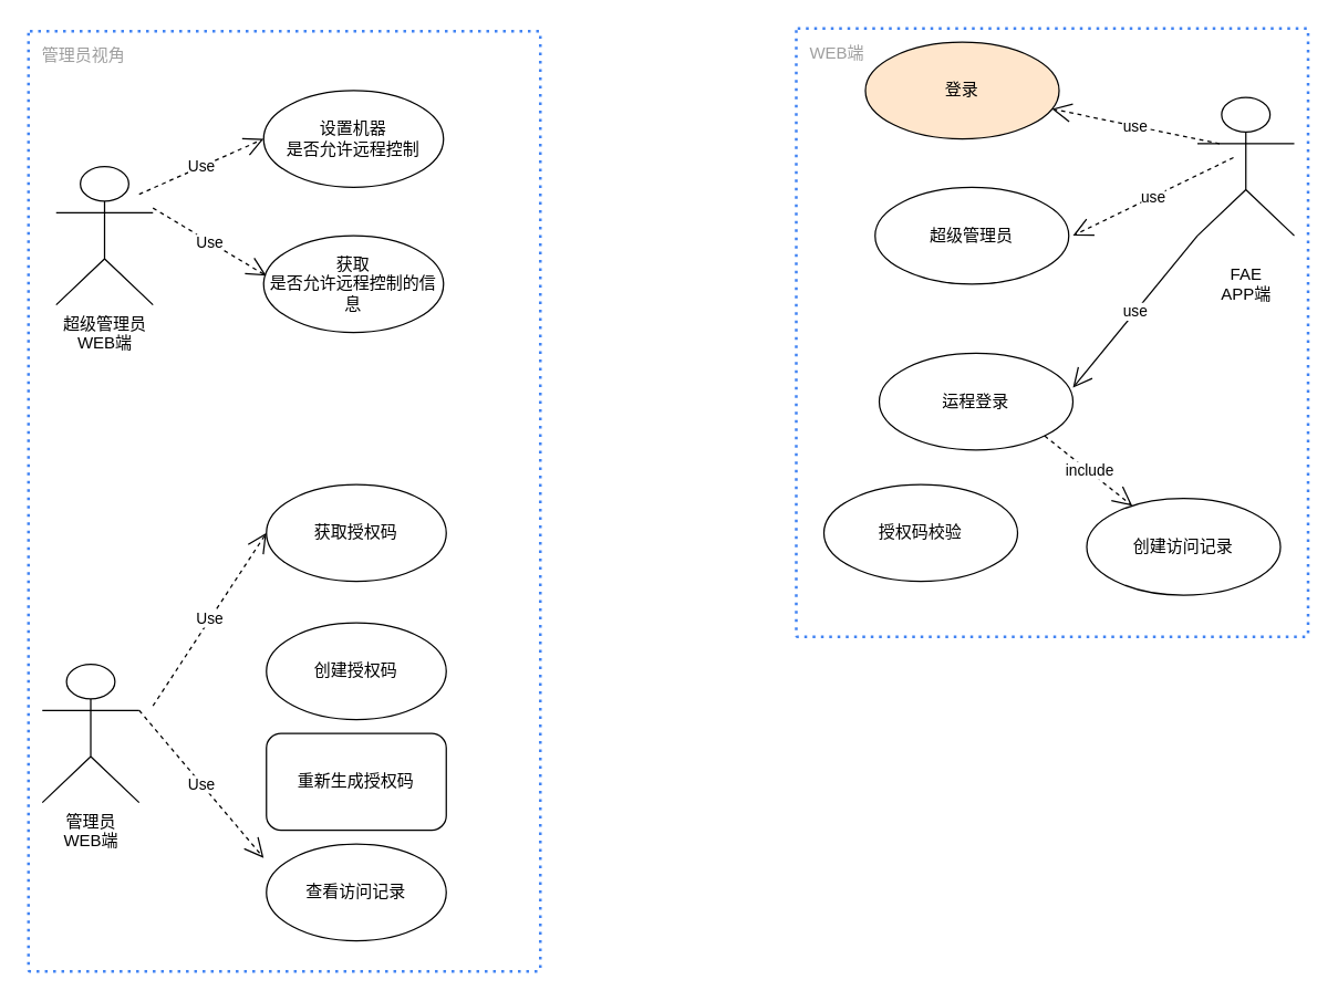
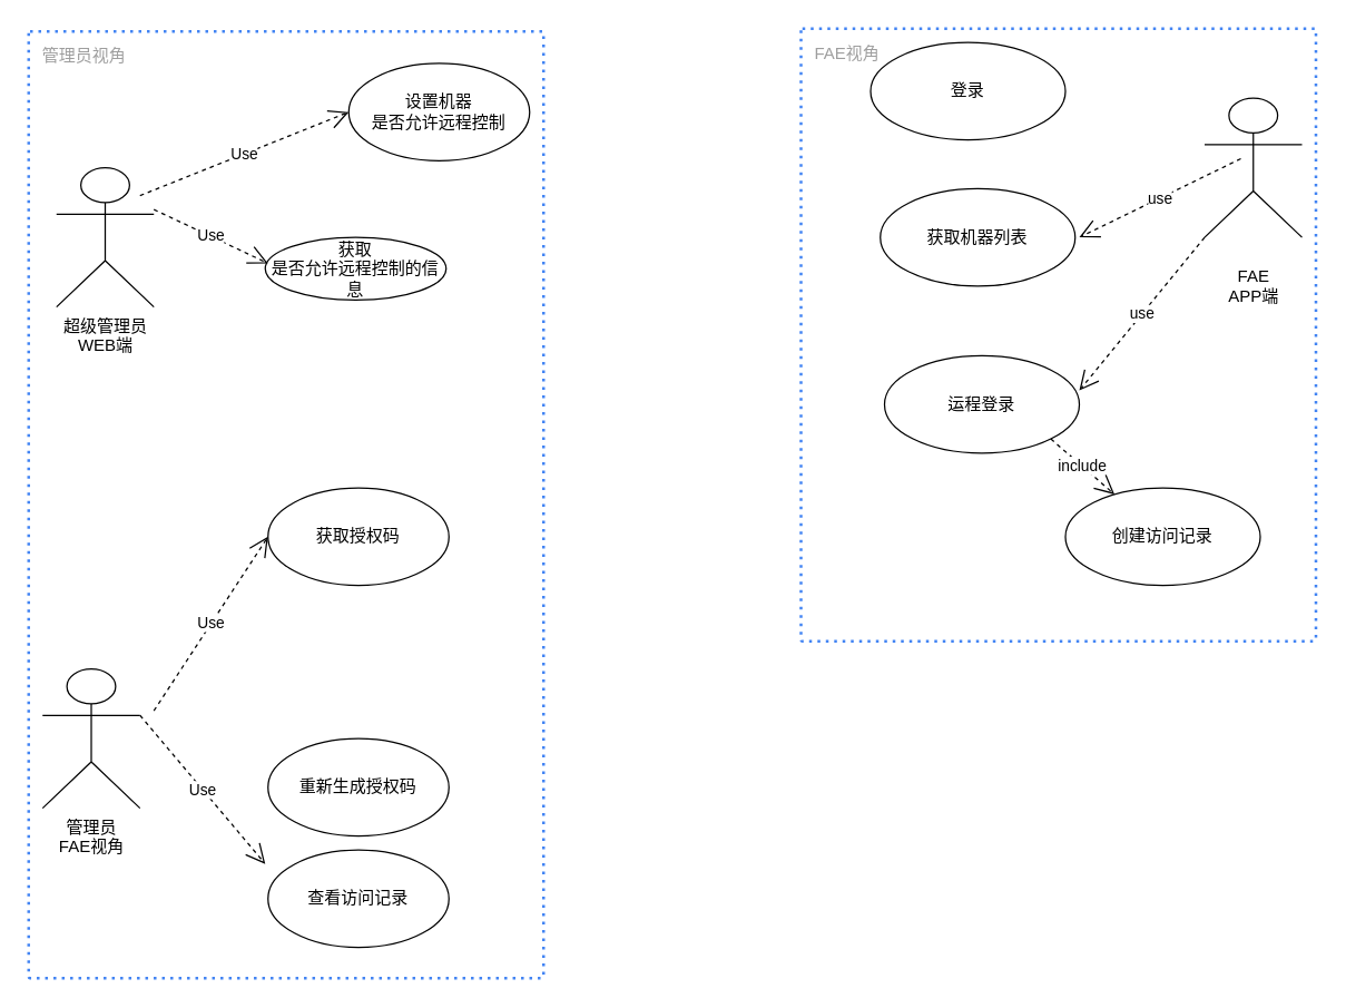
- <mxCell id="2" value="WEB端" style="rounded=1;absoluteArcSize=1;arcSize=2;html=1;strokeColor=none;gradientColor=none;shadow=0;dashed=1;strokeColor=#4284F3;fontSize=12;fontColor=#9E9E9E;align=left;verticalAlign=top;spacing=10;spacingTop=-4;fillColor=none;dashPattern=1 2;strokeWidth=2;" parent="1" vertex="1"><mxGeometry x="575" y="20" width="370" height="440" as="geometry" /></mxCell>
+ <mxCell id="2" value="FAE视角" style="rounded=1;absoluteArcSize=1;arcSize=2;html=1;strokeColor=none;gradientColor=none;shadow=0;dashed=1;strokeColor=#4284F3;fontSize=12;fontColor=#9E9E9E;align=left;verticalAlign=top;spacing=10;spacingTop=-4;fillColor=none;dashPattern=1 2;strokeWidth=2;" parent="1" vertex="1"><mxGeometry x="575" y="20" width="370" height="440" as="geometry" /></mxCell>
- <mxCell id="6" value="登录" style="ellipse;whiteSpace=wrap;html=1;fillColor=#ffe6cc;" parent="1" vertex="1"><mxGeometry x="625" y="30" width="140" height="70" as="geometry" /></mxCell>
+ <mxCell id="6" value="登录" style="ellipse;whiteSpace=wrap;html=1;" parent="1" vertex="1"><mxGeometry x="625" y="30" width="140" height="70" as="geometry" /></mxCell>
- <mxCell id="9" value="use" style="endArrow=open;endSize=12;dashed=1;html=1;rounded=0;exitX=0.229;exitY=0.335;exitDx=0;exitDy=0;exitPerimeter=0;" parent="1" source="7" target="6" edge="1"><mxGeometry width="160" relative="1" as="geometry"><mxPoint x="299" y="145" as="sourcePoint" /><mxPoint x="375" y="215" as="targetPoint" /></mxGeometry></mxCell>
- <mxCell id="13" value="设置机器&lt;br&gt;是否允许远程控制" style="ellipse;whiteSpace=wrap;html=1;" parent="1" vertex="1"><mxGeometry x="190" y="65" width="130" height="70" as="geometry" /></mxCell>
+ <mxCell id="13" value="设置机器&lt;br&gt;是否允许远程控制" style="ellipse;whiteSpace=wrap;html=1;" parent="1" vertex="1"><mxGeometry x="250" y="45" width="130" height="70" as="geometry" /></mxCell>
- <mxCell id="8" value="超级管理员" style="ellipse;whiteSpace=wrap;html=1;" parent="1" vertex="1"><mxGeometry x="632" y="135" width="140" height="70" as="geometry" /></mxCell>
+ <mxCell id="8" value="获取机器列表" style="ellipse;whiteSpace=wrap;html=1;" parent="1" vertex="1"><mxGeometry x="632" y="135" width="140" height="70" as="geometry" /></mxCell>
- <mxCell id="12" value="use" style="endArrow=open;endSize=12;dashed=0;html=1;rounded=0;exitX=0;exitY=1;exitDx=0;exitDy=0;exitPerimeter=0;entryX=1;entryY=0.357;entryDx=0;entryDy=0;entryPerimeter=0;" parent="1" source="7" target="11" edge="1"><mxGeometry width="160" relative="1" as="geometry"><mxPoint x="901.03" y="123.5" as="sourcePoint" /><mxPoint x="785" y="180" as="targetPoint" /></mxGeometry></mxCell>
+ <mxCell id="12" value="use" style="endArrow=open;endSize=12;dashed=1;html=1;rounded=0;exitX=0;exitY=1;exitDx=0;exitDy=0;exitPerimeter=0;entryX=1;entryY=0.357;entryDx=0;entryDy=0;entryPerimeter=0;" parent="1" source="7" target="11" edge="1"><mxGeometry width="160" relative="1" as="geometry"><mxPoint x="901.03" y="123.5" as="sourcePoint" /><mxPoint x="785" y="180" as="targetPoint" /></mxGeometry></mxCell>
- <mxCell id="23" value="获取&lt;br&gt;是否允许远程控制的信息" style="ellipse;whiteSpace=wrap;html=1;" parent="1" vertex="1"><mxGeometry x="190" y="170" width="130" height="70" as="geometry" /></mxCell>
+ <mxCell id="23" value="获取&lt;br&gt;是否允许远程控制的信息" style="ellipse;whiteSpace=wrap;html=1;" parent="1" vertex="1"><mxGeometry x="190" y="170" width="130" height="45" as="geometry" /></mxCell>
- <mxCell id="20" value="授权码校验" style="ellipse;whiteSpace=wrap;html=1;" parent="1" vertex="1"><mxGeometry x="595" y="350" width="140" height="70" as="geometry" /></mxCell>
- <mxCell id="21" value="创建访问记录" style="ellipse;whiteSpace=wrap;html=1;" parent="1" vertex="1"><mxGeometry x="785" y="360" width="140" height="70" as="geometry" /></mxCell>
+ <mxCell id="21" value="创建访问记录" style="ellipse;whiteSpace=wrap;html=1;" parent="1" vertex="1"><mxGeometry x="765" y="350" width="140" height="70" as="geometry" /></mxCell>
- <mxCell id="15" value="创建授权码" style="ellipse;whiteSpace=wrap;html=1;" parent="1" vertex="1"><mxGeometry x="192" y="450" width="130" height="70" as="geometry" /></mxCell>
- <mxCell id="25" value="重新生成授权码" style="whiteSpace=wrap;html=1;rounded=1;" vertex="1" parent="1"><mxGeometry x="192" y="530" width="130" height="70" as="geometry" /></mxCell>
+ <mxCell id="25" value="重新生成授权码" style="ellipse;whiteSpace=wrap;html=1;" vertex="1" parent="1"><mxGeometry x="192" y="530" width="130" height="70" as="geometry" /></mxCell>
- <mxCell id="16" value="管理员&lt;br&gt;WEB端" style="shape=umlActor;verticalLabelPosition=bottom;verticalAlign=top;html=1;" parent="1" vertex="1"><mxGeometry x="30" y="480" width="70" height="100" as="geometry" /></mxCell>
+ <mxCell id="16" value="管理员&lt;br&gt;FAE视角" style="shape=umlActor;verticalLabelPosition=bottom;verticalAlign=top;html=1;" parent="1" vertex="1"><mxGeometry x="30" y="480" width="70" height="100" as="geometry" /></mxCell>
